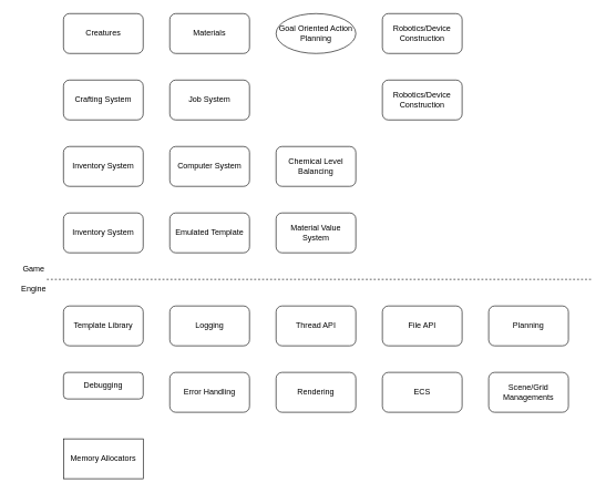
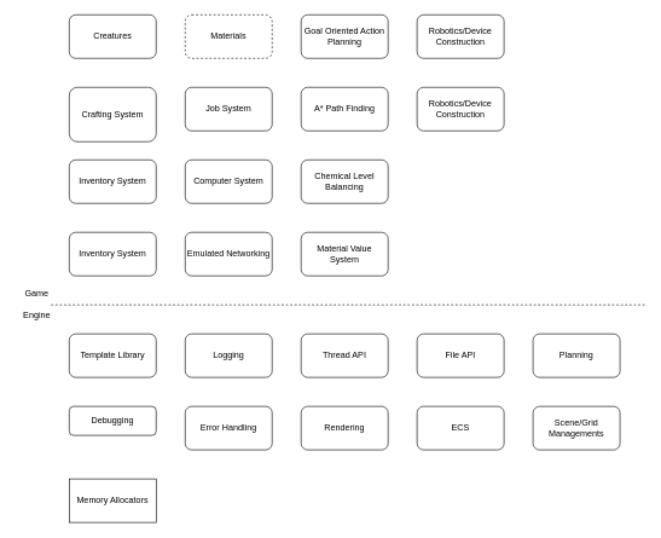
- <mxCell id="20" value="Materials" style="rounded=1;whiteSpace=wrap;html=1;" vertex="1" parent="1"><mxGeometry x="255" y="20" width="120" height="60" as="geometry" /></mxCell>
+ <mxCell id="20" value="Materials" style="rounded=1;whiteSpace=wrap;html=1;dashed=1;" vertex="1" parent="1"><mxGeometry x="255" y="20" width="120" height="60" as="geometry" /></mxCell>
- <mxCell id="24" value="Goal Oriented Action Planning" style="ellipse;whiteSpace=wrap;html=1;" vertex="1" parent="1"><mxGeometry x="415" y="20" width="120" height="60" as="geometry" /></mxCell>
+ <mxCell id="24" value="Goal Oriented Action Planning" style="rounded=1;whiteSpace=wrap;html=1;" vertex="1" parent="1"><mxGeometry x="415" y="20" width="120" height="60" as="geometry" /></mxCell>
- <mxCell id="17" value="Crafting System" style="rounded=1;whiteSpace=wrap;html=1;" vertex="1" parent="1"><mxGeometry x="95" y="120" width="120" height="60" as="geometry" /></mxCell>
+ <mxCell id="17" value="Crafting System" style="rounded=1;whiteSpace=wrap;html=1;" vertex="1" parent="1"><mxGeometry x="95" y="120" width="120" height="75" as="geometry" /></mxCell>
+ <mxCell id="25" value="A* Path Finding" style="rounded=1;whiteSpace=wrap;html=1;" vertex="1" parent="1"><mxGeometry x="415" y="120" width="120" height="60" as="geometry" /></mxCell>
- <mxCell id="23" value="Emulated Template" style="rounded=1;whiteSpace=wrap;html=1;" vertex="1" parent="1"><mxGeometry x="255" y="320" width="120" height="60" as="geometry" /></mxCell>
+ <mxCell id="23" value="Emulated Networking" style="rounded=1;whiteSpace=wrap;html=1;" vertex="1" parent="1"><mxGeometry x="255" y="320" width="120" height="60" as="geometry" /></mxCell>
